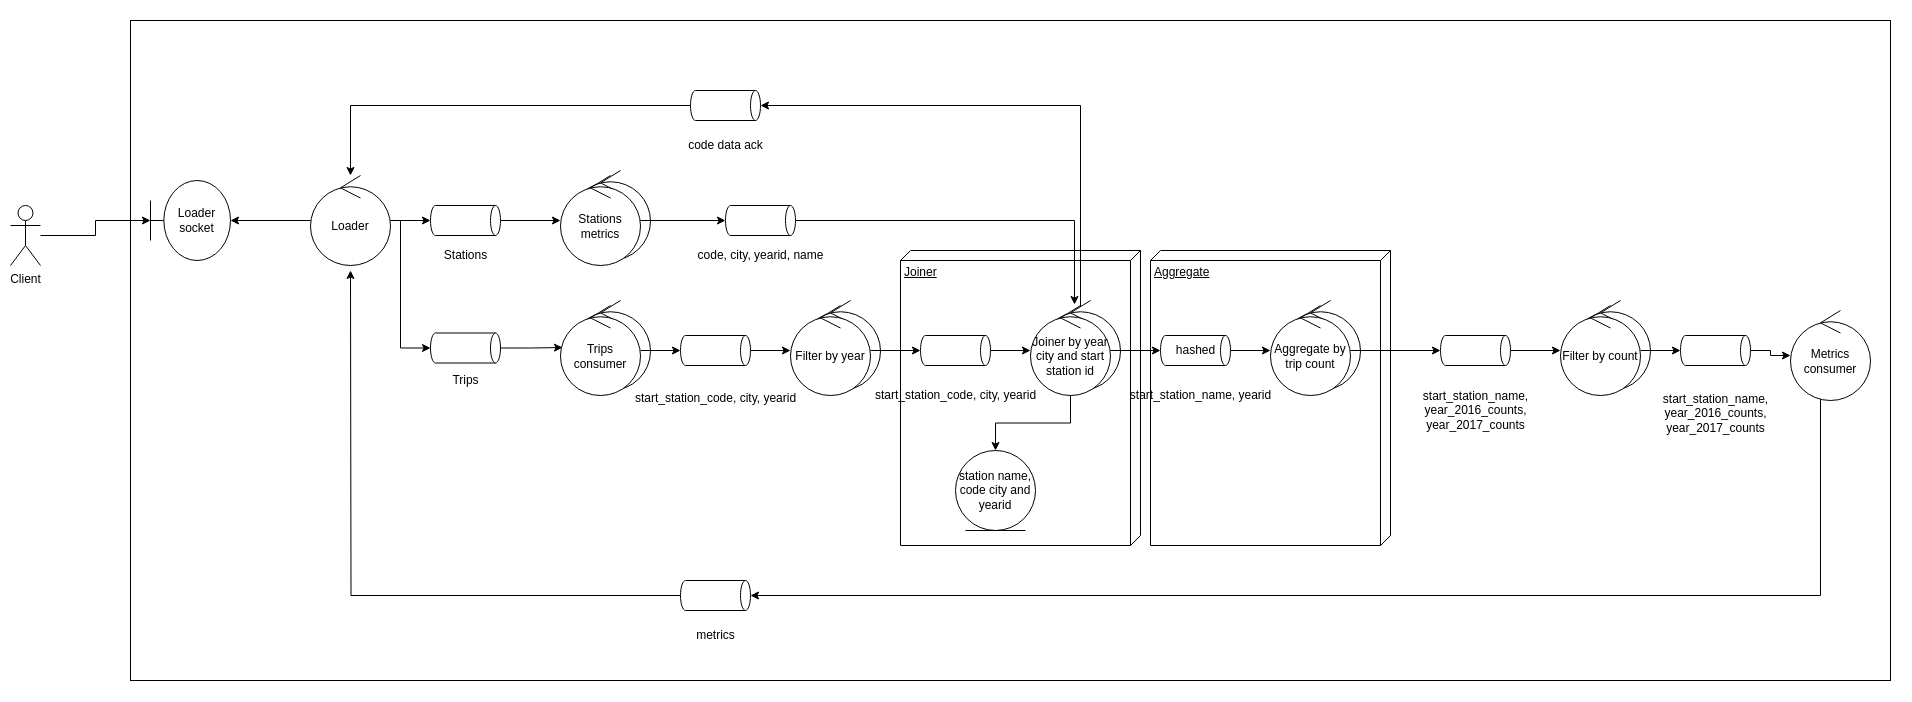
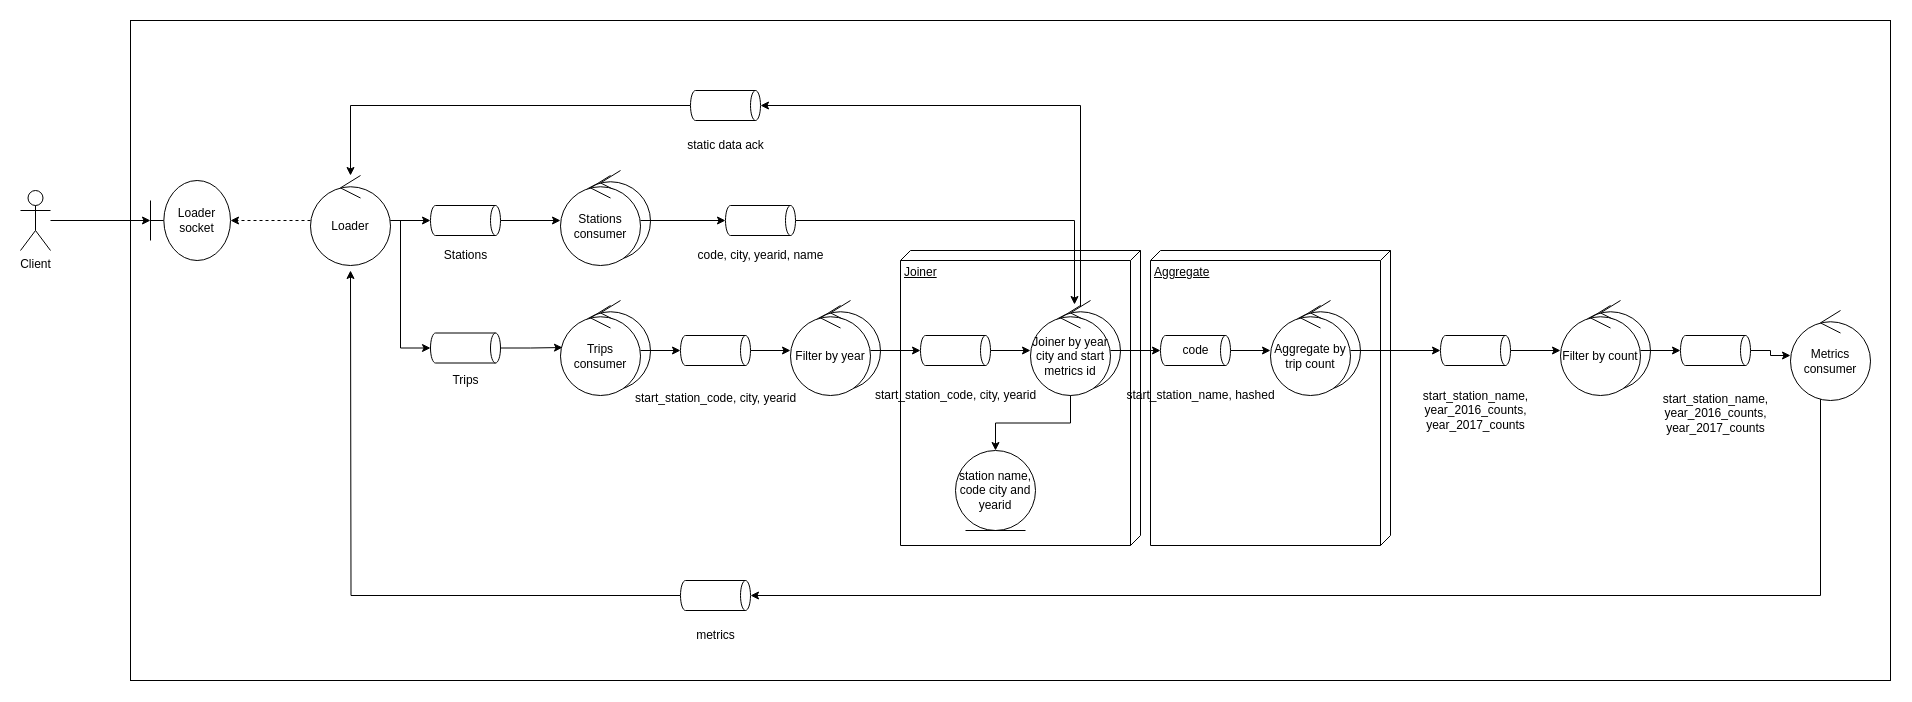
- <mxCell id="55" value="code data ack" style="text;html=1;align=center;verticalAlign=middle;resizable=0;points=[];autosize=1;strokeColor=none;fillColor=none;" vertex="1" parent="1"><mxGeometry x="675" y="130" width="100" height="30" as="geometry" /></mxCell>
+ <mxCell id="55" value="static data ack" style="text;html=1;align=center;verticalAlign=middle;resizable=0;points=[];autosize=1;strokeColor=none;fillColor=none;" vertex="1" parent="1"><mxGeometry x="675" y="130" width="100" height="30" as="geometry" /></mxCell>
- <mxCell id="6" style="edgeStyle=orthogonalEdgeStyle;rounded=0;orthogonalLoop=1;jettySize=auto;html=1;" edge="1" parent="1" source="9" target="5"><mxGeometry relative="1" as="geometry" /></mxCell>
+ <mxCell id="6" style="edgeStyle=orthogonalEdgeStyle;rounded=0;orthogonalLoop=1;jettySize=auto;html=1;dashed=1;" edge="1" parent="1" source="9" target="5"><mxGeometry relative="1" as="geometry" /></mxCell>
- <mxCell id="12" value="Stations metrics" style="ellipse;shape=umlControl;whiteSpace=wrap;html=1;" vertex="1" parent="10"><mxGeometry y="5" width="80" height="90" as="geometry" /></mxCell>
+ <mxCell id="12" value="Stations consumer" style="ellipse;shape=umlControl;whiteSpace=wrap;html=1;" vertex="1" parent="10"><mxGeometry y="5" width="80" height="90" as="geometry" /></mxCell>
- <mxCell id="60" value="Client" style="shape=umlActor;verticalLabelPosition=bottom;verticalAlign=top;html=1;outlineConnect=0;" vertex="1" parent="1"><mxGeometry x="10" y="205" width="30" height="60" as="geometry" /></mxCell>
+ <mxCell id="60" value="Client" style="shape=umlActor;verticalLabelPosition=bottom;verticalAlign=top;html=1;outlineConnect=0;" vertex="1" parent="1"><mxGeometry x="20" y="190" width="30" height="60" as="geometry" /></mxCell>
- <mxCell id="64" value="hashed" style="text;html=1;align=center;verticalAlign=middle;resizable=0;points=[];autosize=1;strokeColor=none;fillColor=none;" vertex="1" parent="1"><mxGeometry x="1165" y="335" width="60" height="30" as="geometry" /></mxCell>
+ <mxCell id="64" value="code" style="text;html=1;align=center;verticalAlign=middle;resizable=0;points=[];autosize=1;strokeColor=none;fillColor=none;" vertex="1" parent="1"><mxGeometry x="1165" y="335" width="60" height="30" as="geometry" /></mxCell>
- <mxCell id="27" value="Joiner by year city and start station id" style="ellipse;shape=umlControl;whiteSpace=wrap;html=1;" vertex="1" parent="25"><mxGeometry y="5" width="80" height="90" as="geometry" /></mxCell>
+ <mxCell id="27" value="Joiner by year city and start metrics id" style="ellipse;shape=umlControl;whiteSpace=wrap;html=1;" vertex="1" parent="25"><mxGeometry y="5" width="80" height="90" as="geometry" /></mxCell>
- <mxCell id="57" value="start_station_name, yearid" style="text;html=1;align=center;verticalAlign=middle;resizable=0;points=[];autosize=1;strokeColor=none;fillColor=none;" vertex="1" parent="1"><mxGeometry x="1120" y="380" width="160" height="30" as="geometry" /></mxCell>
+ <mxCell id="57" value="start_station_name, hashed" style="text;html=1;align=center;verticalAlign=middle;resizable=0;points=[];autosize=1;strokeColor=none;fillColor=none;" vertex="1" parent="1"><mxGeometry x="1120" y="380" width="160" height="30" as="geometry" /></mxCell>
